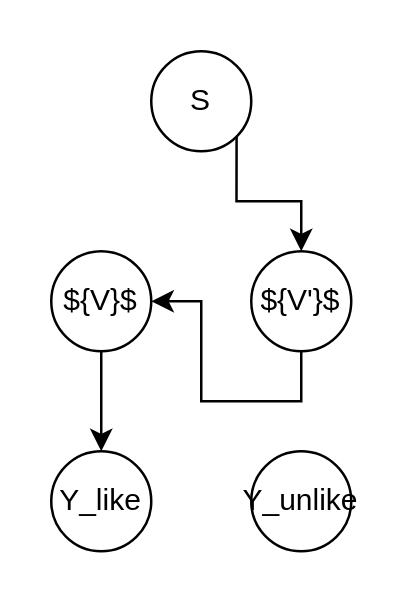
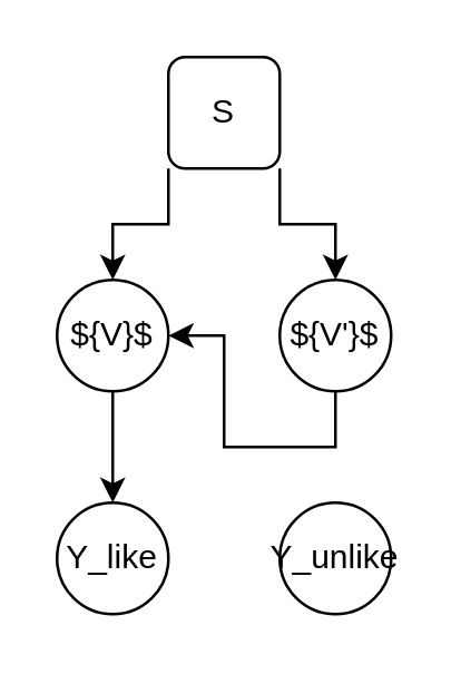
- <mxCell id="4" value="S" style="ellipse;whiteSpace=wrap;html=1;aspect=fixed;" vertex="1" parent="1"><mxGeometry x="60" y="20" width="40" height="40" as="geometry" /></mxCell>
+ <mxCell id="4" value="S" style="whiteSpace=wrap;html=1;aspect=fixed;rounded=1;" vertex="1" parent="1"><mxGeometry x="60" y="20" width="40" height="40" as="geometry" /></mxCell>
+ <mxCell id="2" style="edgeStyle=orthogonalEdgeStyle;rounded=0;orthogonalLoop=1;jettySize=auto;html=1;exitX=0;exitY=1;exitDx=0;exitDy=0;entryX=0.5;entryY=0;entryDx=0;entryDy=0;" edge="1" parent="1" source="4" target="6"><mxGeometry relative="1" as="geometry" /></mxCell>
